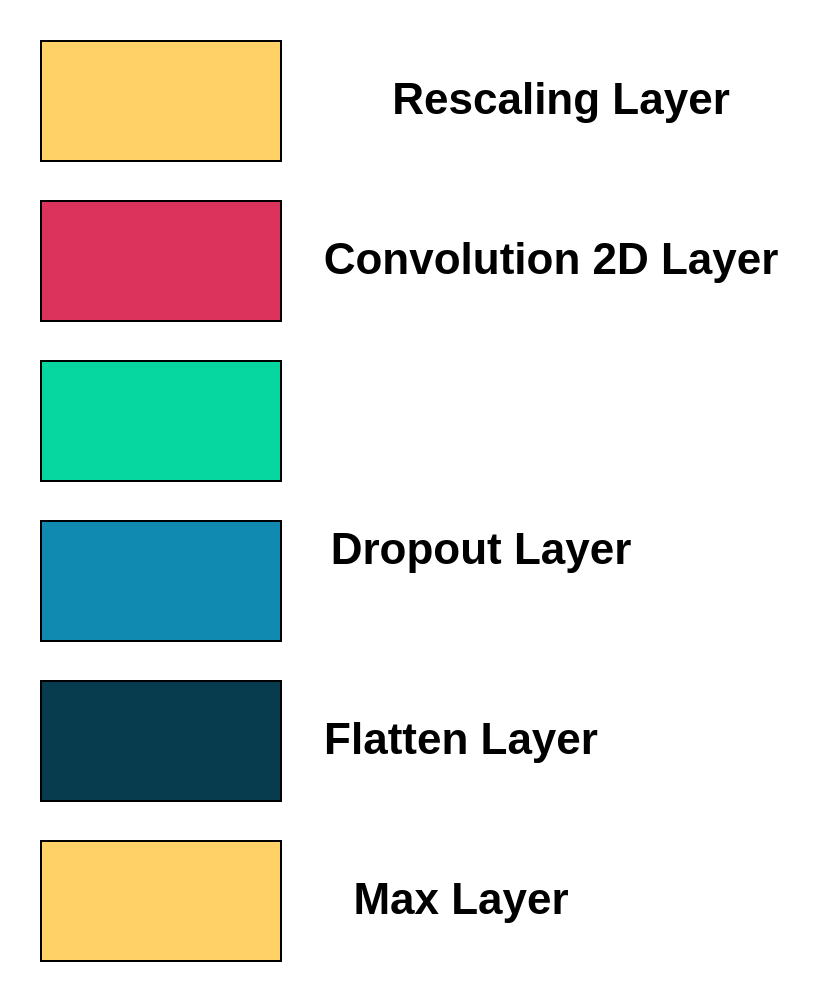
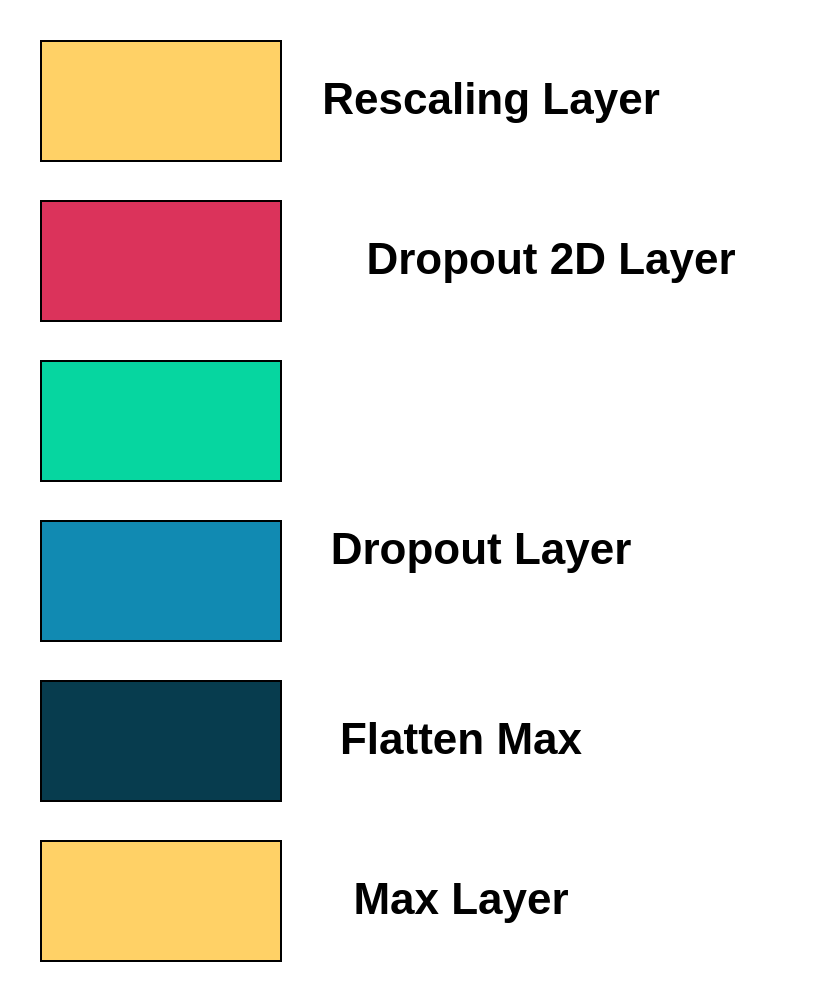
- <mxCell id="3" value="&lt;b&gt;&lt;font style=&quot;font-size: 22px&quot;&gt;Rescaling Layer&lt;/font&gt;&lt;/b&gt;" style="text;html=1;align=center;verticalAlign=middle;resizable=0;points=[];autosize=1;strokeColor=none;fillColor=none;" vertex="1" parent="1"><mxGeometry x="190" y="40" width="180" height="20" as="geometry" /></mxCell>
+ <mxCell id="3" value="&lt;b&gt;&lt;font style=&quot;font-size: 22px&quot;&gt;Rescaling Layer&lt;/font&gt;&lt;/b&gt;" style="text;html=1;align=center;verticalAlign=middle;resizable=0;points=[];autosize=1;strokeColor=none;fillColor=none;" vertex="1" parent="1"><mxGeometry x="155" y="40" width="180" height="20" as="geometry" /></mxCell>
- <mxCell id="9" value="&lt;b&gt;&lt;font style=&quot;font-size: 22px&quot;&gt;Convolution 2D Layer&lt;/font&gt;&lt;/b&gt;" style="text;html=1;align=center;verticalAlign=middle;resizable=0;points=[];autosize=1;strokeColor=none;fillColor=none;" vertex="1" parent="1"><mxGeometry x="155" y="120" width="240" height="20" as="geometry" /></mxCell>
+ <mxCell id="9" value="&lt;b&gt;&lt;font style=&quot;font-size: 22px&quot;&gt;Dropout 2D Layer&lt;/font&gt;&lt;/b&gt;" style="text;html=1;align=center;verticalAlign=middle;resizable=0;points=[];autosize=1;strokeColor=none;fillColor=none;" vertex="1" parent="1"><mxGeometry x="155" y="120" width="240" height="20" as="geometry" /></mxCell>
- <mxCell id="11" value="&lt;b&gt;&lt;font style=&quot;font-size: 22px&quot;&gt;Flatten Layer&lt;/font&gt;&lt;/b&gt;" style="text;html=1;align=center;verticalAlign=middle;resizable=0;points=[];autosize=1;strokeColor=none;fillColor=none;" vertex="1" parent="1"><mxGeometry x="155" y="360" width="150" height="20" as="geometry" /></mxCell>
+ <mxCell id="11" value="&lt;b&gt;&lt;font style=&quot;font-size: 22px&quot;&gt;Flatten Max&lt;/font&gt;&lt;/b&gt;" style="text;html=1;align=center;verticalAlign=middle;resizable=0;points=[];autosize=1;strokeColor=none;fillColor=none;" vertex="1" parent="1"><mxGeometry x="155" y="360" width="150" height="20" as="geometry" /></mxCell>
